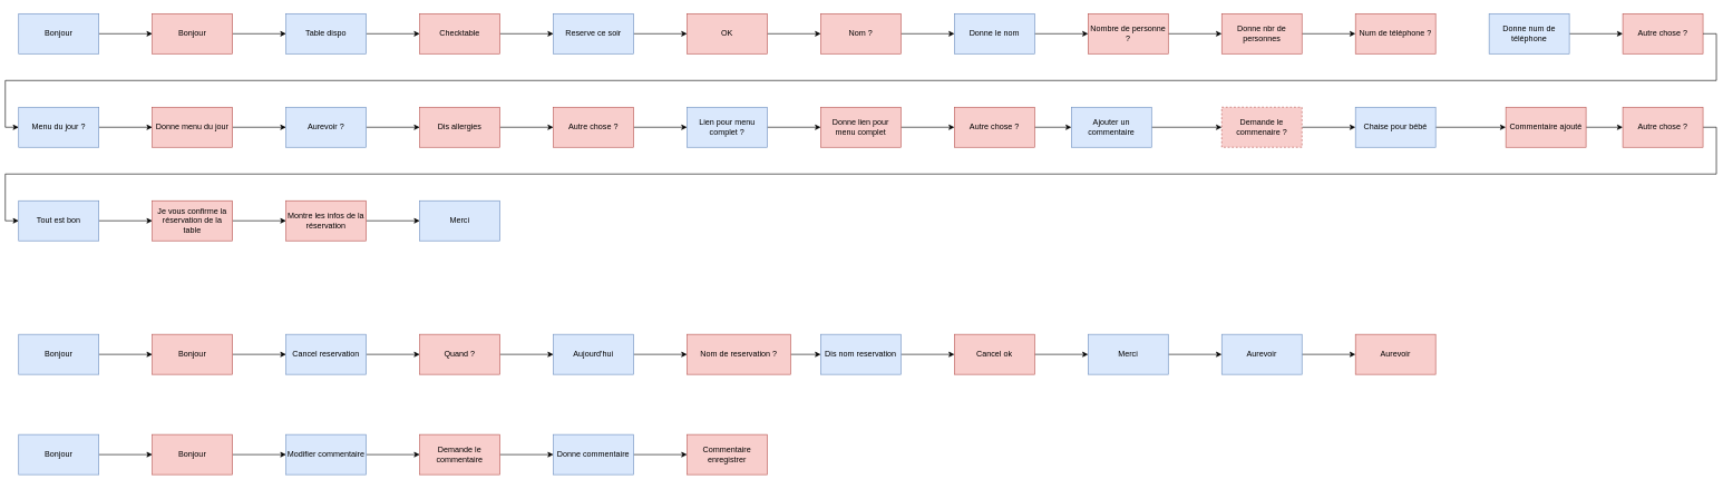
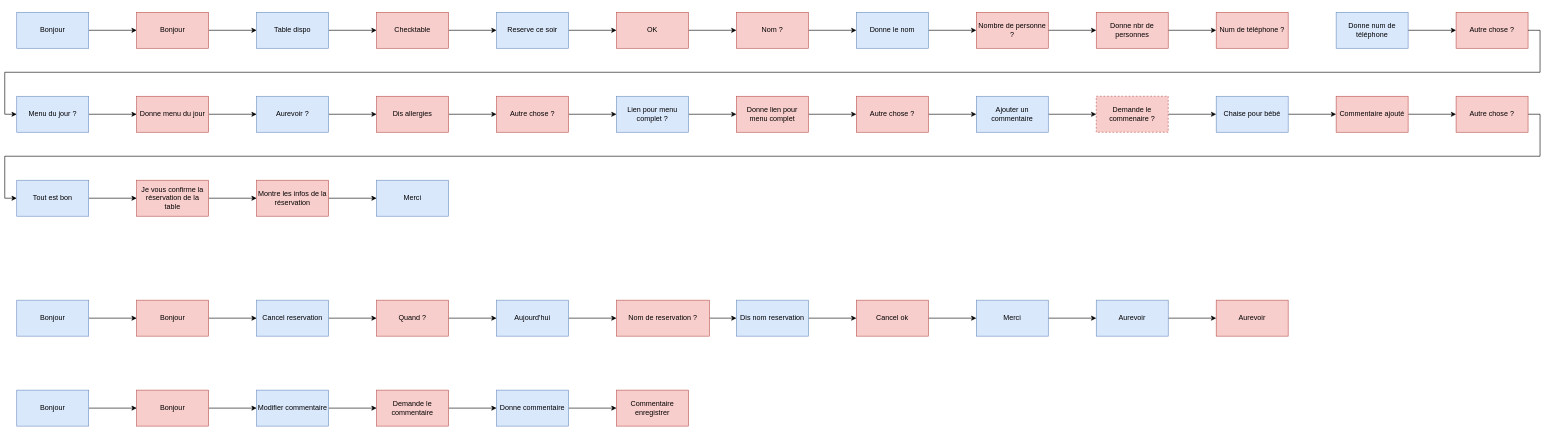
- <mxCell id="44" value="Ajouter un commentaire" style="rounded=0;whiteSpace=wrap;html=1;fillColor=#dae8fc;strokeColor=#6c8ebf;" vertex="1" parent="1"><mxGeometry x="1595" y="160" width="120" height="60" as="geometry" /></mxCell>
+ <mxCell id="44" value="Ajouter un commentaire" style="rounded=0;whiteSpace=wrap;html=1;fillColor=#dae8fc;strokeColor=#6c8ebf;" vertex="1" parent="1"><mxGeometry x="1620" y="160" width="120" height="60" as="geometry" /></mxCell>
- <mxCell id="50" value="Commentaire ajouté" style="rounded=0;whiteSpace=wrap;html=1;fillColor=#f8cecc;strokeColor=#b85450;" vertex="1" parent="1"><mxGeometry x="2245" y="160" width="120" height="60" as="geometry" /></mxCell>
+ <mxCell id="50" value="Commentaire ajouté" style="rounded=0;whiteSpace=wrap;html=1;fillColor=#f8cecc;strokeColor=#b85450;" vertex="1" parent="1"><mxGeometry x="2220" y="160" width="120" height="60" as="geometry" /></mxCell>
